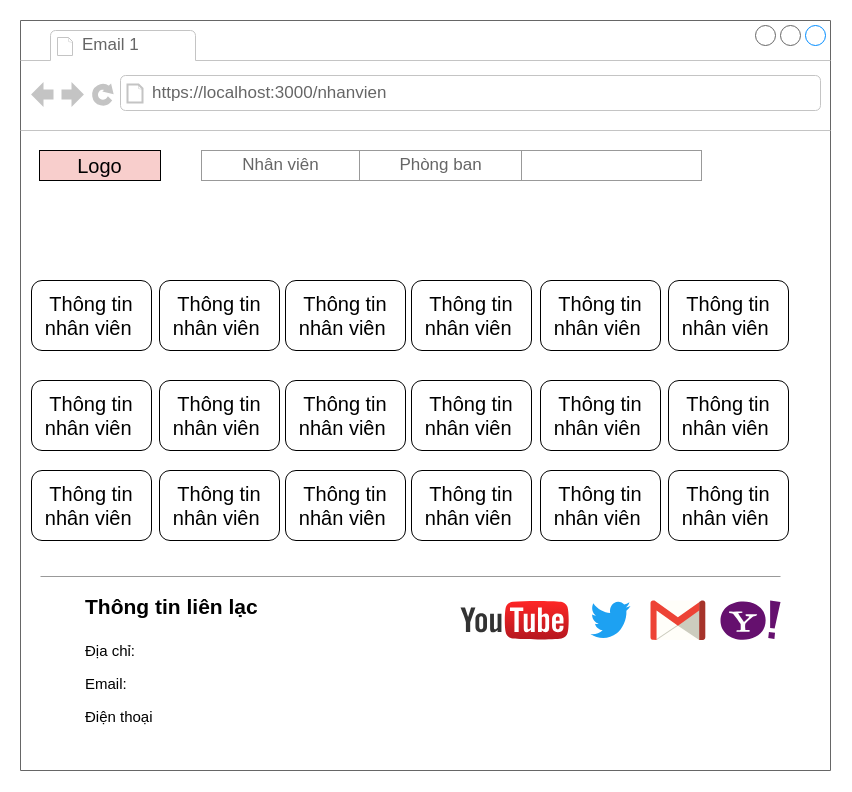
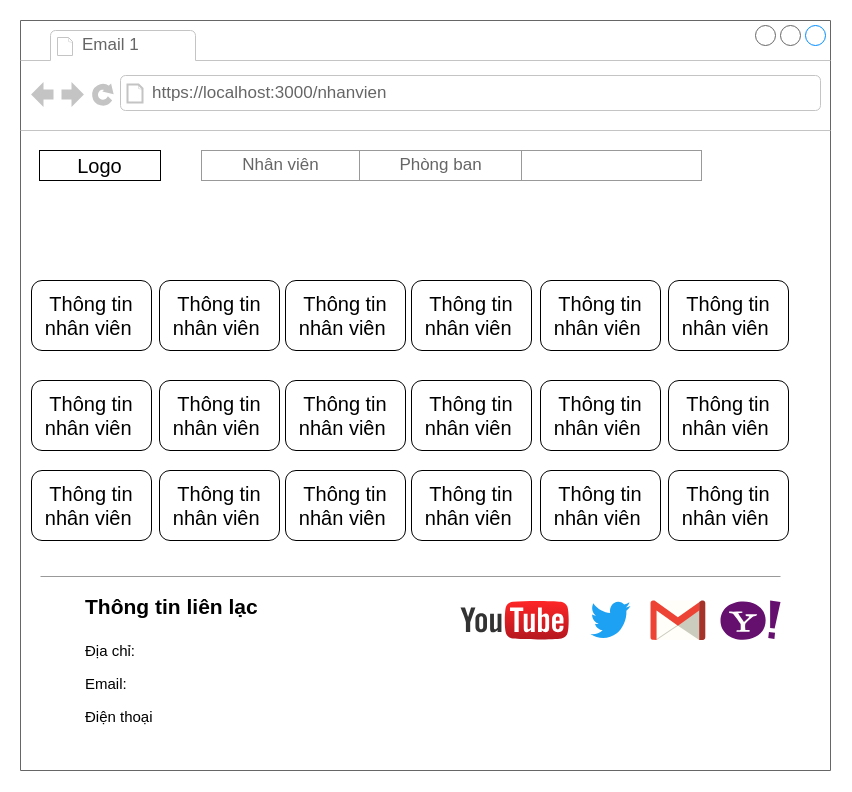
- <mxCell id="5" value="Logo" style="rounded=0;whiteSpace=wrap;html=1;fontSize=20;fillColor=#f8cecc;" parent="2" vertex="1"><mxGeometry x="19" y="130" width="121" height="30" as="geometry" /></mxCell>
+ <mxCell id="5" value="Logo" style="rounded=0;whiteSpace=wrap;html=1;fontSize=20;" parent="2" vertex="1"><mxGeometry x="19" y="130" width="121" height="30" as="geometry" /></mxCell>
